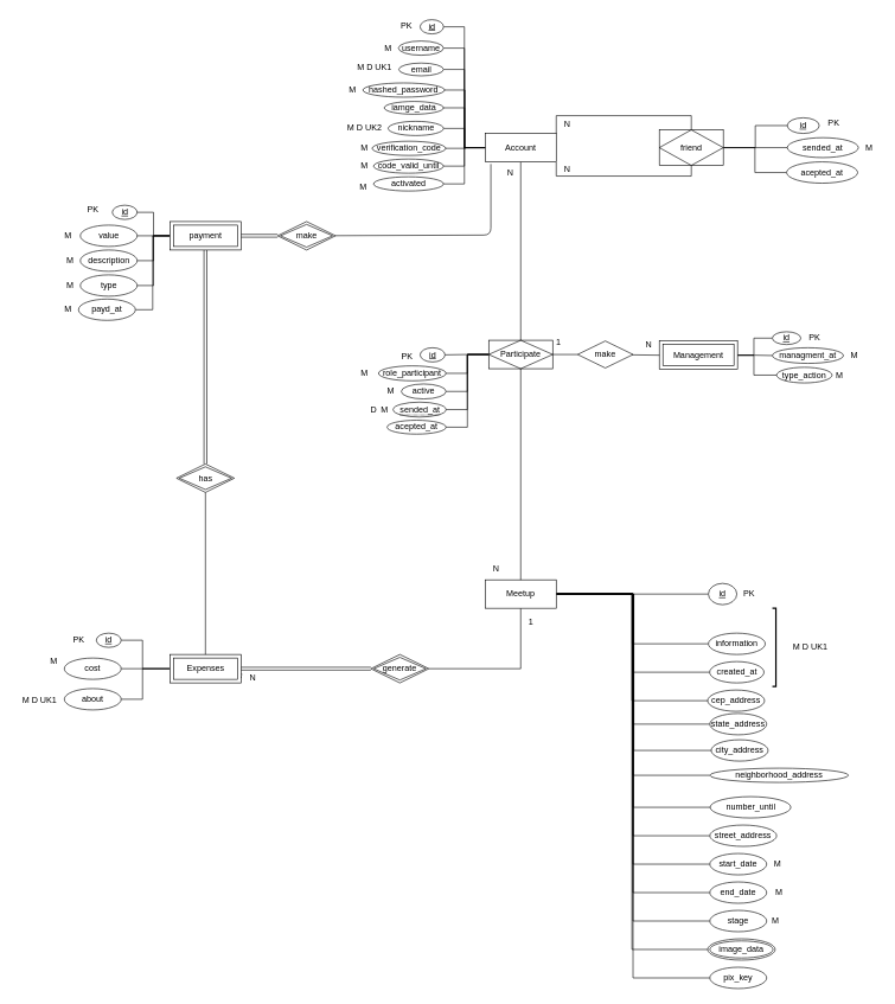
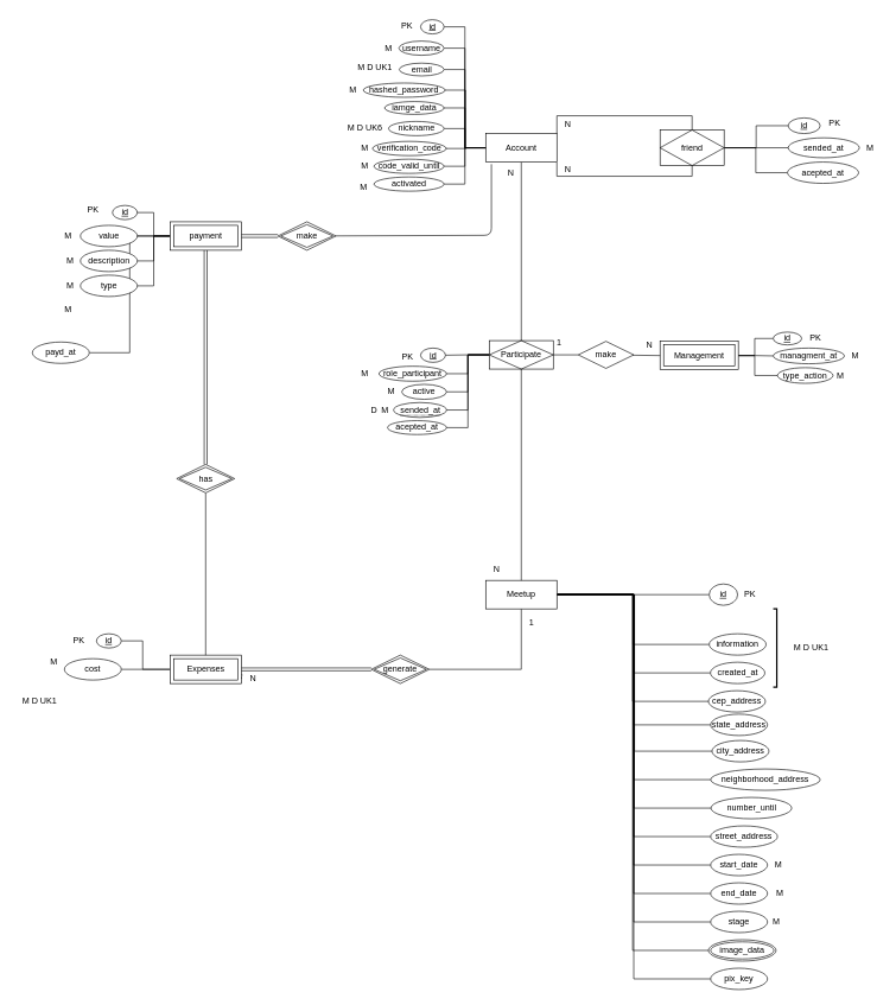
- <mxCell id="86" value="M D UK2" style="text;html=1;align=center;verticalAlign=middle;resizable=0;points=[];autosize=1;strokeColor=none;fillColor=none;" parent="1" vertex="1"><mxGeometry x="477" y="165" width="70" height="30" as="geometry" /></mxCell>
+ <mxCell id="86" value="M D UK6" style="text;html=1;align=center;verticalAlign=middle;resizable=0;points=[];autosize=1;strokeColor=none;fillColor=none;" parent="1" vertex="1"><mxGeometry x="477" y="165" width="70" height="30" as="geometry" /></mxCell>
- <mxCell id="146" value="payd_at" style="ellipse;whiteSpace=wrap;html=1;align=center;fontStyle=0" vertex="1" parent="1"><mxGeometry x="110" y="420" width="80" height="30" as="geometry" /></mxCell>
+ <mxCell id="146" value="payd_at" style="ellipse;whiteSpace=wrap;html=1;align=center;fontStyle=0" vertex="1" parent="1"><mxGeometry x="45" y="480" width="80" height="30" as="geometry" /></mxCell>
- <mxCell id="97" style="edgeStyle=orthogonalEdgeStyle;rounded=0;orthogonalLoop=1;jettySize=auto;html=1;entryX=1;entryY=0.5;entryDx=0;entryDy=0;endArrow=none;endFill=0;" edge="1" parent="1" source="98" target="104"><mxGeometry relative="1" as="geometry"><Array as="points"><mxPoint x="200" y="940" /><mxPoint x="200" y="983" /></Array></mxGeometry></mxCell>
- <mxCell id="104" value="about" style="ellipse;whiteSpace=wrap;html=1;align=center;fontStyle=0" parent="1" vertex="1"><mxGeometry x="90" y="968" width="80" height="30" as="geometry" /></mxCell>
- <mxCell id="57" value="neighborhood_address" style="ellipse;whiteSpace=wrap;html=1;align=center;" parent="1" vertex="1"><mxGeometry x="998" y="1080" width="195" height="20" as="geometry" /></mxCell>
+ <mxCell id="57" value="neighborhood_address" style="ellipse;whiteSpace=wrap;html=1;align=center;" parent="1" vertex="1"><mxGeometry x="998" y="1080" width="154" height="30" as="geometry" /></mxCell>
